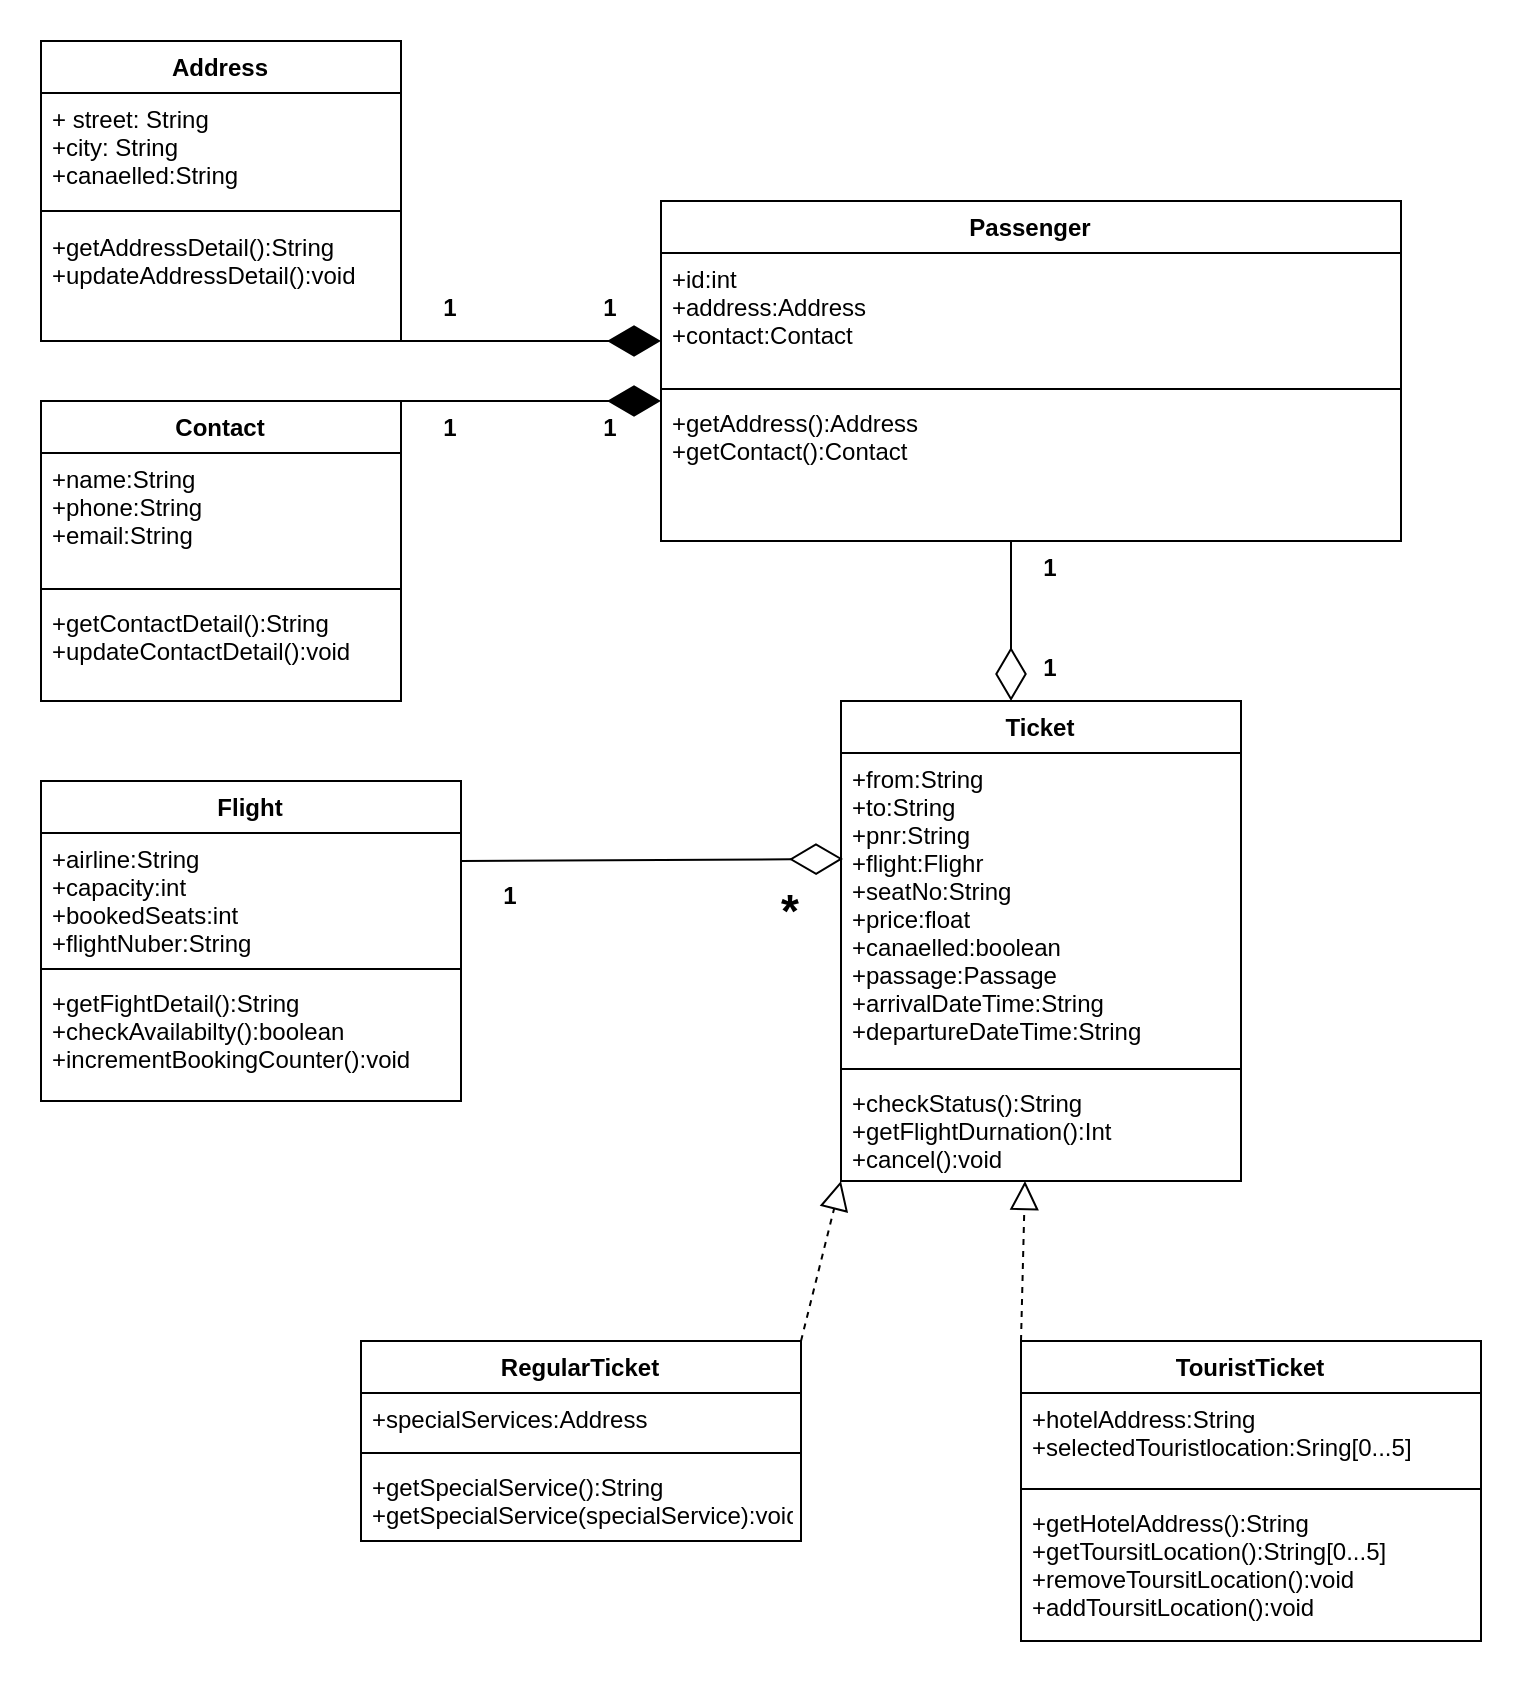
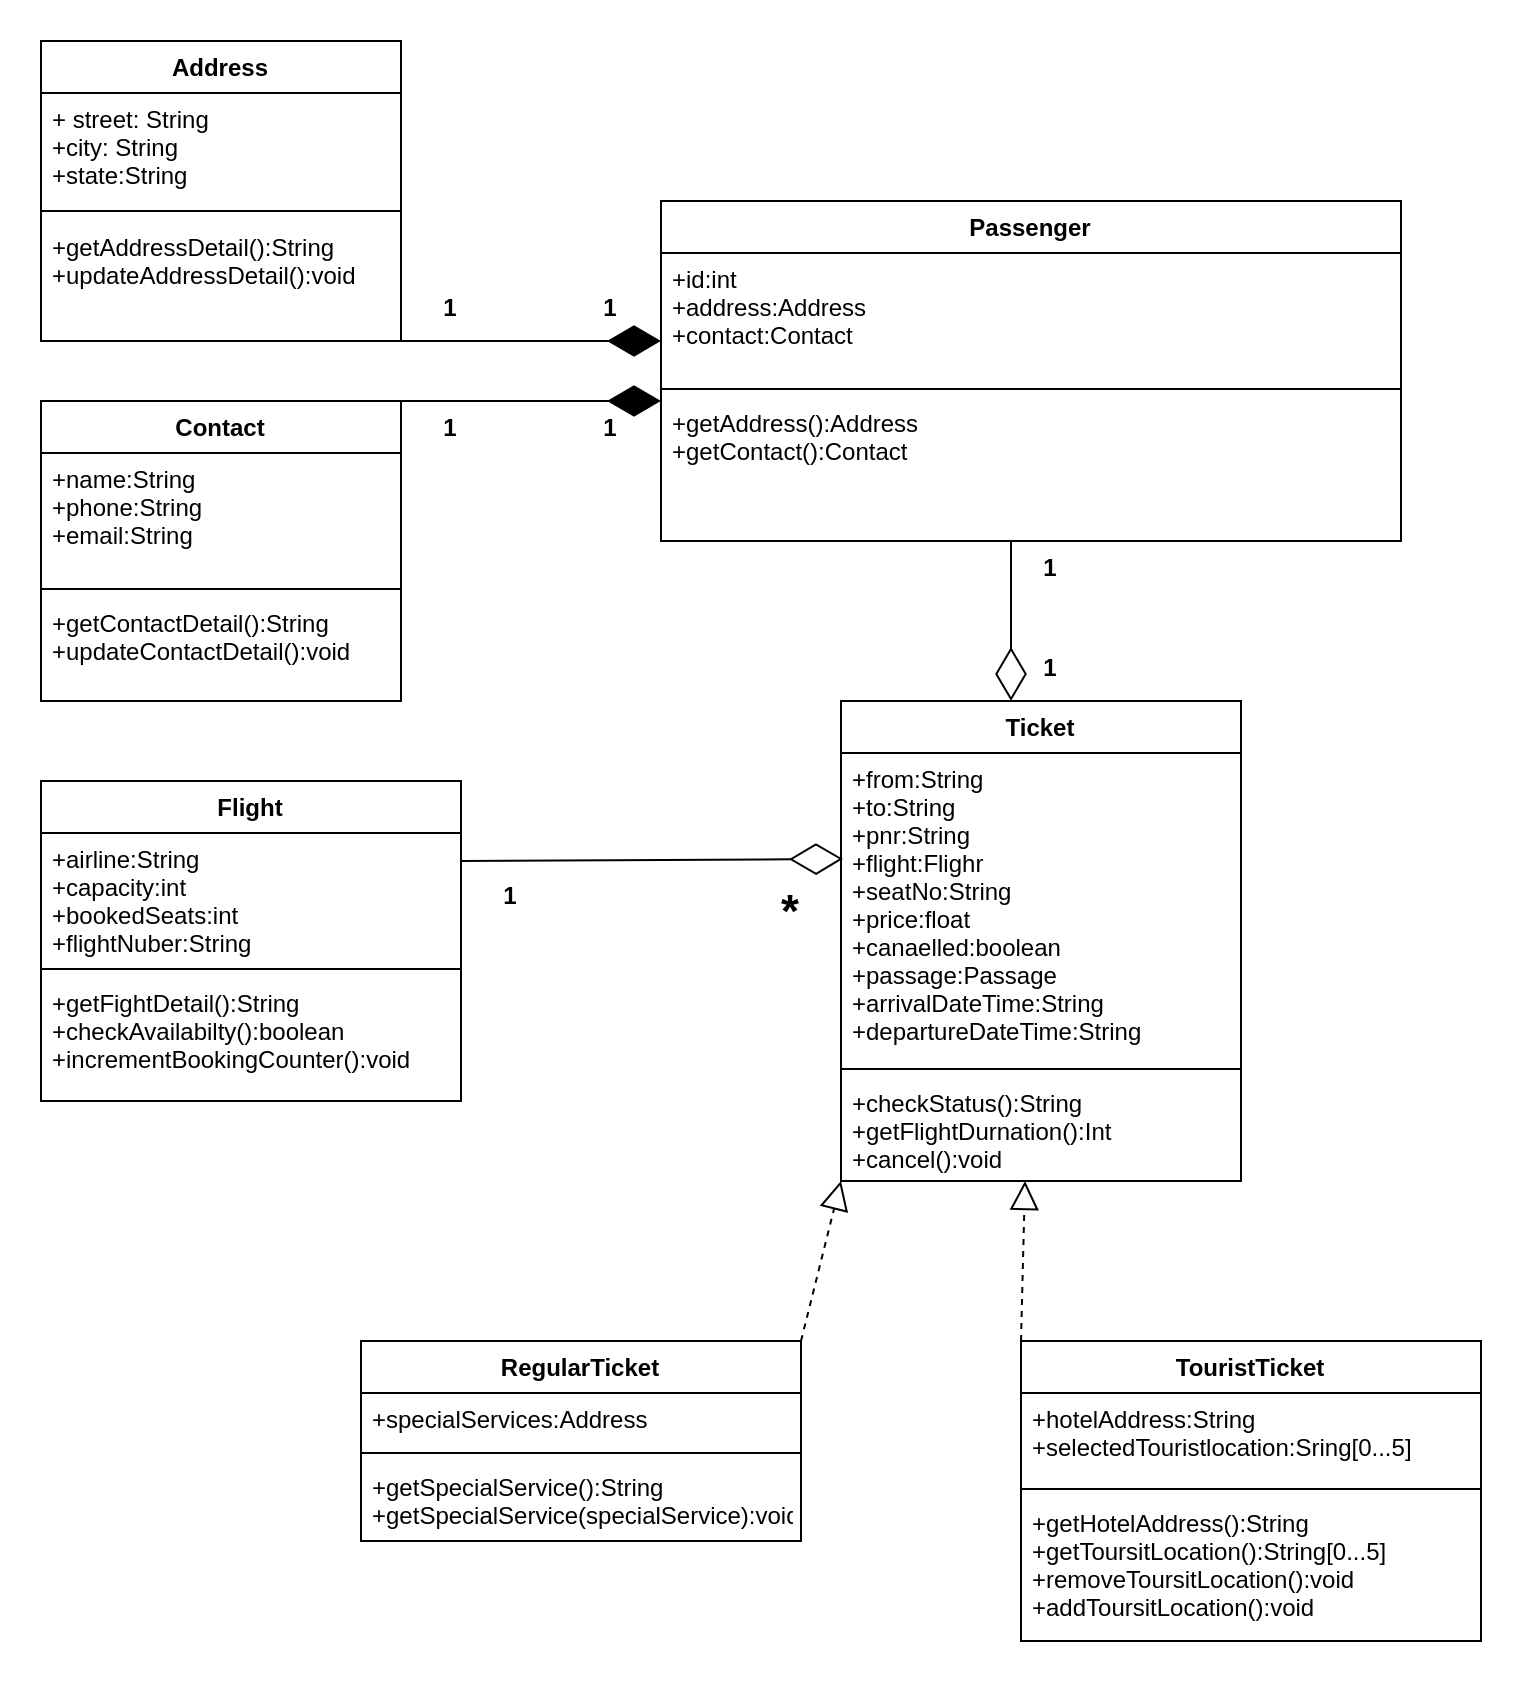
- <mxCell id="3" value="+ street: String&#10;+city: String&#10;+canaelled:String" style="text;strokeColor=none;fillColor=none;align=left;verticalAlign=top;spacingLeft=4;spacingRight=4;overflow=hidden;rotatable=0;points=[[0,0.5],[1,0.5]];portConstraint=eastwest;" parent="2" vertex="1"><mxGeometry y="26" width="180" height="54" as="geometry" /></mxCell>
+ <mxCell id="3" value="+ street: String&#10;+city: String&#10;+state:String" style="text;strokeColor=none;fillColor=none;align=left;verticalAlign=top;spacingLeft=4;spacingRight=4;overflow=hidden;rotatable=0;points=[[0,0.5],[1,0.5]];portConstraint=eastwest;" parent="2" vertex="1"><mxGeometry y="26" width="180" height="54" as="geometry" /></mxCell>
